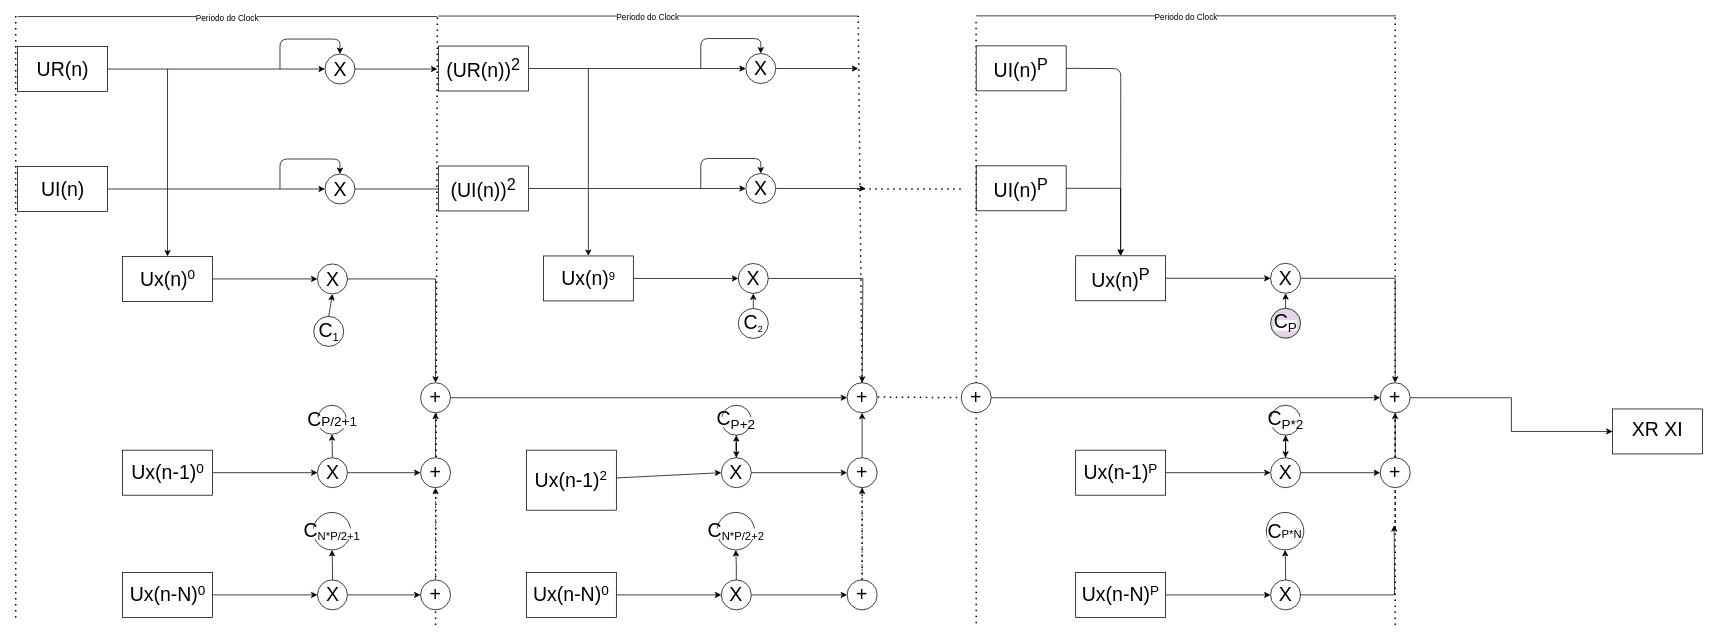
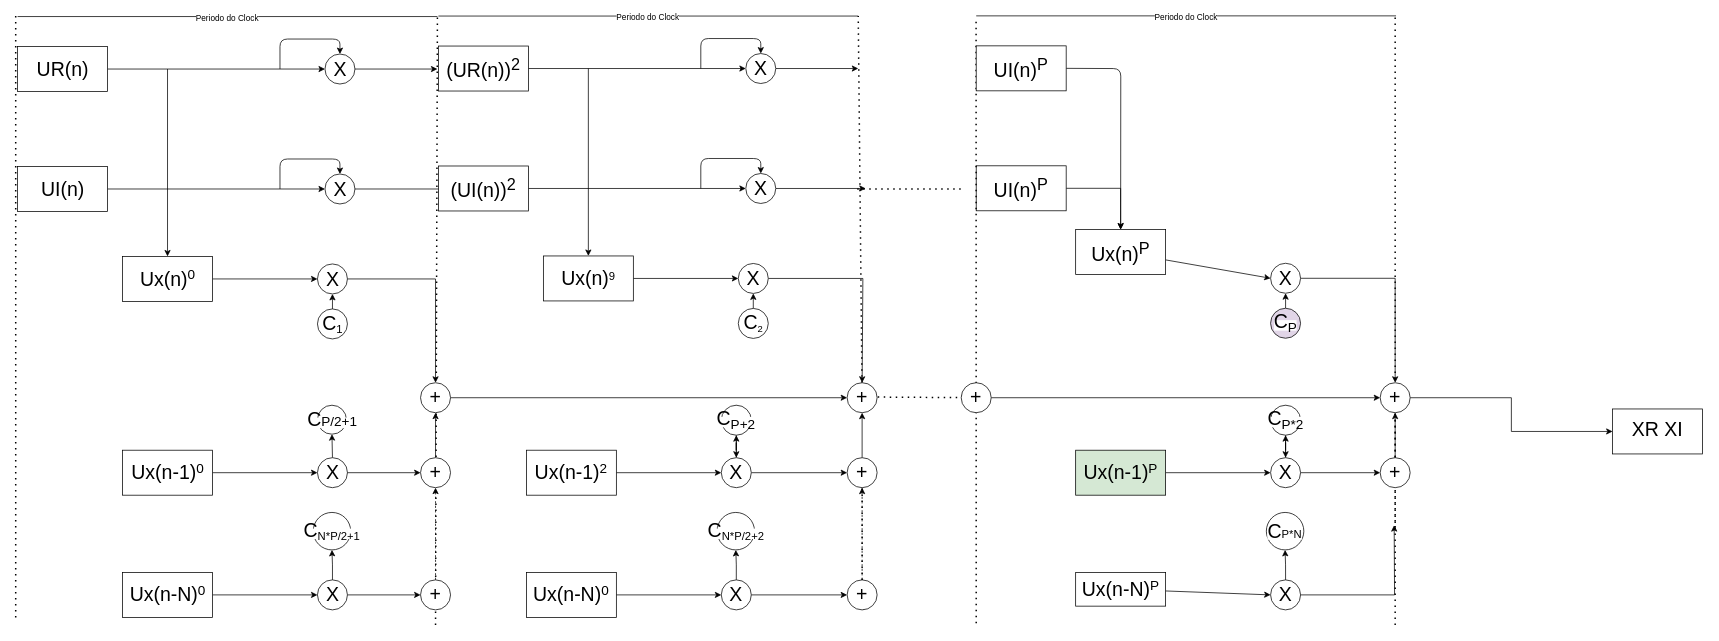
- <mxCell id="52" value="&lt;font style=&quot;font-size: 26px;&quot; color=&quot;#000000&quot;&gt;Ux(n)&lt;sup&gt;P&lt;/sup&gt;&lt;/font&gt;" style="rounded=0;whiteSpace=wrap;html=1;fillColor=#FFFFFF;strokeColor=#000000;" vertex="1" parent="1"><mxGeometry x="1433.83" y="340.67" width="120" height="60" as="geometry" /></mxCell>
+ <mxCell id="52" value="&lt;font style=&quot;font-size: 26px;&quot; color=&quot;#000000&quot;&gt;Ux(n)&lt;sup&gt;P&lt;/sup&gt;&lt;/font&gt;" style="rounded=0;whiteSpace=wrap;html=1;fillColor=#FFFFFF;strokeColor=#000000;" vertex="1" parent="1"><mxGeometry x="1433.83" y="305.67" width="120" height="60" as="geometry" /></mxCell>
- <mxCell id="13" value="&lt;span style=&quot;background-color: rgb(255, 255, 255);&quot;&gt;&lt;font style=&quot;&quot; color=&quot;#000000&quot;&gt;&lt;span style=&quot;font-size: 26px;&quot;&gt;C&lt;/span&gt;&lt;span style=&quot;font-size: 18.056px;&quot;&gt;&lt;sub&gt;1&lt;/sub&gt;&lt;/span&gt;&lt;/font&gt;&lt;/span&gt;" style="ellipse;whiteSpace=wrap;html=1;aspect=fixed;strokeColor=#000000;fillColor=#FFFFFF;" parent="1" vertex="1"><mxGeometry x="417.5" y="421.58" width="40" height="40" as="geometry" /></mxCell>
+ <mxCell id="13" value="&lt;span style=&quot;background-color: rgb(255, 255, 255);&quot;&gt;&lt;font style=&quot;&quot; color=&quot;#000000&quot;&gt;&lt;span style=&quot;font-size: 26px;&quot;&gt;C&lt;/span&gt;&lt;span style=&quot;font-size: 18.056px;&quot;&gt;&lt;sub&gt;1&lt;/sub&gt;&lt;/span&gt;&lt;/font&gt;&lt;/span&gt;" style="ellipse;whiteSpace=wrap;html=1;aspect=fixed;strokeColor=#000000;fillColor=#FFFFFF;" parent="1" vertex="1"><mxGeometry x="422.5" y="411.58" width="40" height="40" as="geometry" /></mxCell>
- <mxCell id="89" value="&lt;font style=&quot;font-size: 26px;&quot; color=&quot;#000000&quot;&gt;Ux(n-1)&lt;/font&gt;&lt;font style=&quot;font-size: 21.667px;&quot; color=&quot;#000000&quot;&gt;&lt;sup&gt;P&lt;/sup&gt;&lt;/font&gt;" style="rounded=0;whiteSpace=wrap;html=1;fillColor=#FFFFFF;strokeColor=#000000;" vertex="1" parent="1"><mxGeometry x="1433.83" y="600" width="120" height="60" as="geometry" /></mxCell>
+ <mxCell id="89" value="&lt;font style=&quot;font-size: 26px;&quot; color=&quot;#000000&quot;&gt;Ux(n-1)&lt;/font&gt;&lt;font style=&quot;font-size: 21.667px;&quot; color=&quot;#000000&quot;&gt;&lt;sup&gt;P&lt;/sup&gt;&lt;/font&gt;" style="rounded=0;whiteSpace=wrap;html=1;fillColor=#d5e8d4;strokeColor=#000000;" vertex="1" parent="1"><mxGeometry x="1433.83" y="600" width="120" height="60" as="geometry" /></mxCell>
- <mxCell id="72" value="&lt;font style=&quot;font-size: 26px;&quot; color=&quot;#000000&quot;&gt;Ux(n-1)&lt;/font&gt;&lt;font style=&quot;font-size: 21.667px;&quot; color=&quot;#000000&quot;&gt;&lt;sup&gt;2&lt;/sup&gt;&lt;/font&gt;" style="rounded=0;whiteSpace=wrap;html=1;fillColor=#FFFFFF;strokeColor=#000000;" vertex="1" parent="1"><mxGeometry x="701.17" y="600" width="120" height="80" as="geometry" /></mxCell>
+ <mxCell id="72" value="&lt;font style=&quot;font-size: 26px;&quot; color=&quot;#000000&quot;&gt;Ux(n-1)&lt;/font&gt;&lt;font style=&quot;font-size: 21.667px;&quot; color=&quot;#000000&quot;&gt;&lt;sup&gt;2&lt;/sup&gt;&lt;/font&gt;" style="rounded=0;whiteSpace=wrap;html=1;fillColor=#FFFFFF;strokeColor=#000000;" vertex="1" parent="1"><mxGeometry x="701.17" y="600" width="120" height="60" as="geometry" /></mxCell>
- <mxCell id="104" value="&lt;font style=&quot;font-size: 26px;&quot; color=&quot;#000000&quot;&gt;Ux(n-N)&lt;/font&gt;&lt;font style=&quot;font-size: 21.667px;&quot; color=&quot;#000000&quot;&gt;&lt;sup&gt;P&lt;/sup&gt;&lt;/font&gt;" style="rounded=0;whiteSpace=wrap;html=1;fillColor=#FFFFFF;strokeColor=#000000;" vertex="1" parent="1"><mxGeometry x="1433.83" y="763" width="120" height="60" as="geometry" /></mxCell>
+ <mxCell id="104" value="&lt;font style=&quot;font-size: 26px;&quot; color=&quot;#000000&quot;&gt;Ux(n-N)&lt;/font&gt;&lt;font style=&quot;font-size: 21.667px;&quot; color=&quot;#000000&quot;&gt;&lt;sup&gt;P&lt;/sup&gt;&lt;/font&gt;" style="rounded=0;whiteSpace=wrap;html=1;fillColor=#FFFFFF;strokeColor=#000000;" vertex="1" parent="1"><mxGeometry x="1433.83" y="763" width="120" height="45" as="geometry" /></mxCell>
